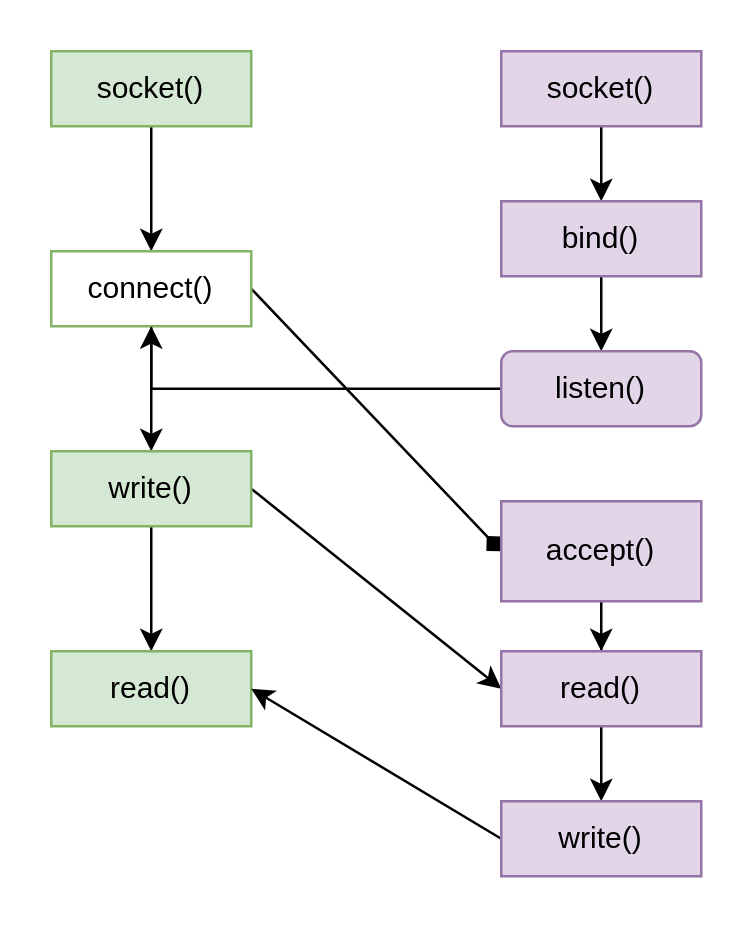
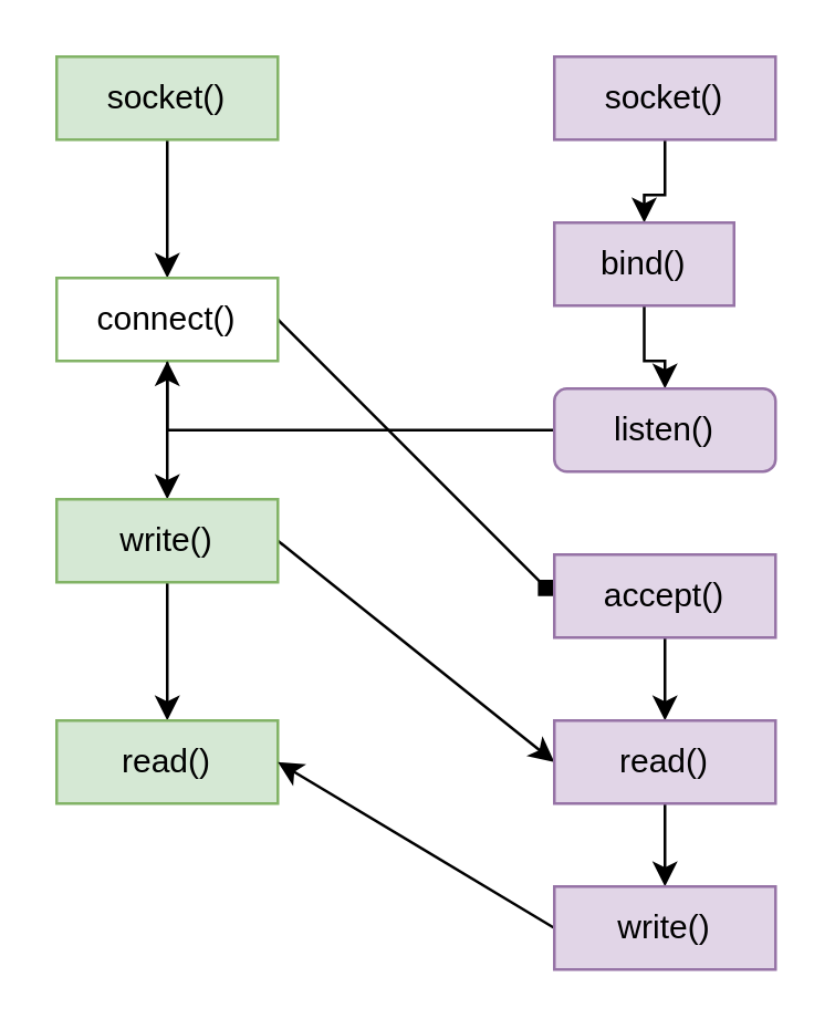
- <mxCell id="14" value="bind()" style="rounded=0;whiteSpace=wrap;html=1;fillColor=#e1d5e7;strokeColor=#9673a6;" vertex="1" parent="1"><mxGeometry x="200" y="80" width="80" height="30" as="geometry" /></mxCell>
+ <mxCell id="14" value="bind()" style="rounded=0;whiteSpace=wrap;html=1;fillColor=#e1d5e7;strokeColor=#9673a6;" vertex="1" parent="1"><mxGeometry x="200" y="80" width="65" height="30" as="geometry" /></mxCell>
- <mxCell id="18" value="accept()" style="rounded=0;whiteSpace=wrap;html=1;fillColor=#e1d5e7;strokeColor=#9673a6;" vertex="1" parent="1"><mxGeometry x="200" y="200" width="80" height="40" as="geometry" /></mxCell>
+ <mxCell id="18" value="accept()" style="rounded=0;whiteSpace=wrap;html=1;fillColor=#e1d5e7;strokeColor=#9673a6;" vertex="1" parent="1"><mxGeometry x="200" y="200" width="80" height="30" as="geometry" /></mxCell>
